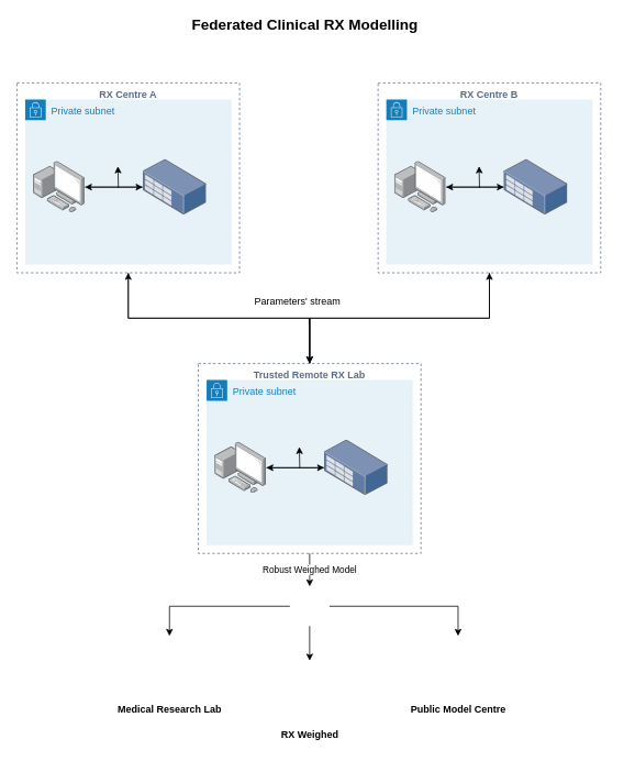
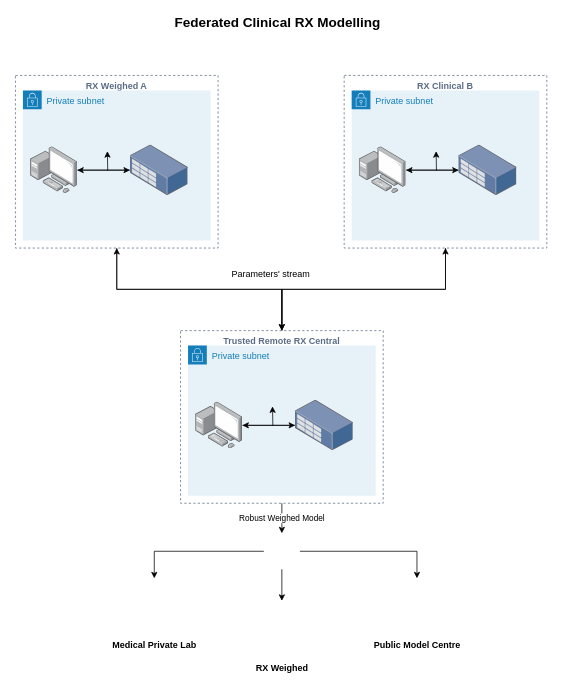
- <mxCell id="8" value="RX Centre A" style="fillColor=none;strokeColor=#5A6C86;dashed=1;verticalAlign=top;fontStyle=1;fontColor=#5A6C86;" vertex="1" parent="1"><mxGeometry x="20" y="100" width="270" height="230" as="geometry" /></mxCell>
+ <mxCell id="8" value="RX Weighed A" style="fillColor=none;strokeColor=#5A6C86;dashed=1;verticalAlign=top;fontStyle=1;fontColor=#5A6C86;" vertex="1" parent="1"><mxGeometry x="20" y="100" width="270" height="230" as="geometry" /></mxCell>
- <mxCell id="21" value="RX Centre B" style="fillColor=none;strokeColor=#5A6C86;dashed=1;verticalAlign=top;fontStyle=1;fontColor=#5A6C86;" vertex="1" parent="1"><mxGeometry x="458" y="100" width="270" height="230" as="geometry" /></mxCell>
+ <mxCell id="21" value="RX Clinical B" style="fillColor=none;strokeColor=#5A6C86;dashed=1;verticalAlign=top;fontStyle=1;fontColor=#5A6C86;" vertex="1" parent="1"><mxGeometry x="458" y="100" width="270" height="230" as="geometry" /></mxCell>
- <mxCell id="5" value="Trusted Remote RX Lab" style="fillColor=none;strokeColor=#5A6C86;dashed=1;verticalAlign=top;fontStyle=1;fontColor=#5A6C86;" vertex="1" parent="1"><mxGeometry x="240" y="440" width="270" height="230" as="geometry" /></mxCell>
+ <mxCell id="5" value="Trusted Remote RX Central" style="fillColor=none;strokeColor=#5A6C86;dashed=1;verticalAlign=top;fontStyle=1;fontColor=#5A6C86;" vertex="1" parent="1"><mxGeometry x="240" y="440" width="270" height="230" as="geometry" /></mxCell>
- <mxCell id="48" value="&lt;b&gt;Medical Research Lab&lt;/b&gt;" style="text;html=1;align=center;verticalAlign=middle;resizable=0;points=[];autosize=1;" vertex="1" parent="1"><mxGeometry x="135" y="850" width="140" height="20" as="geometry" /></mxCell>
+ <mxCell id="48" value="&lt;b&gt;Medical Private Lab&lt;/b&gt;" style="text;html=1;align=center;verticalAlign=middle;resizable=0;points=[];autosize=1;" vertex="1" parent="1"><mxGeometry x="135" y="850" width="140" height="20" as="geometry" /></mxCell>
